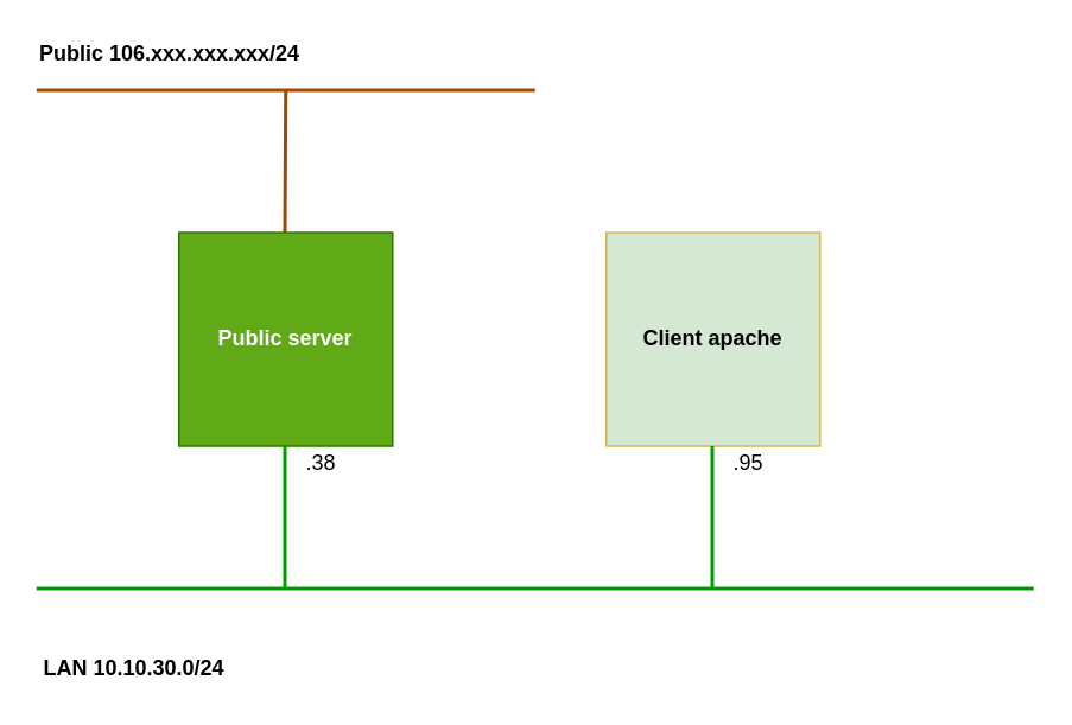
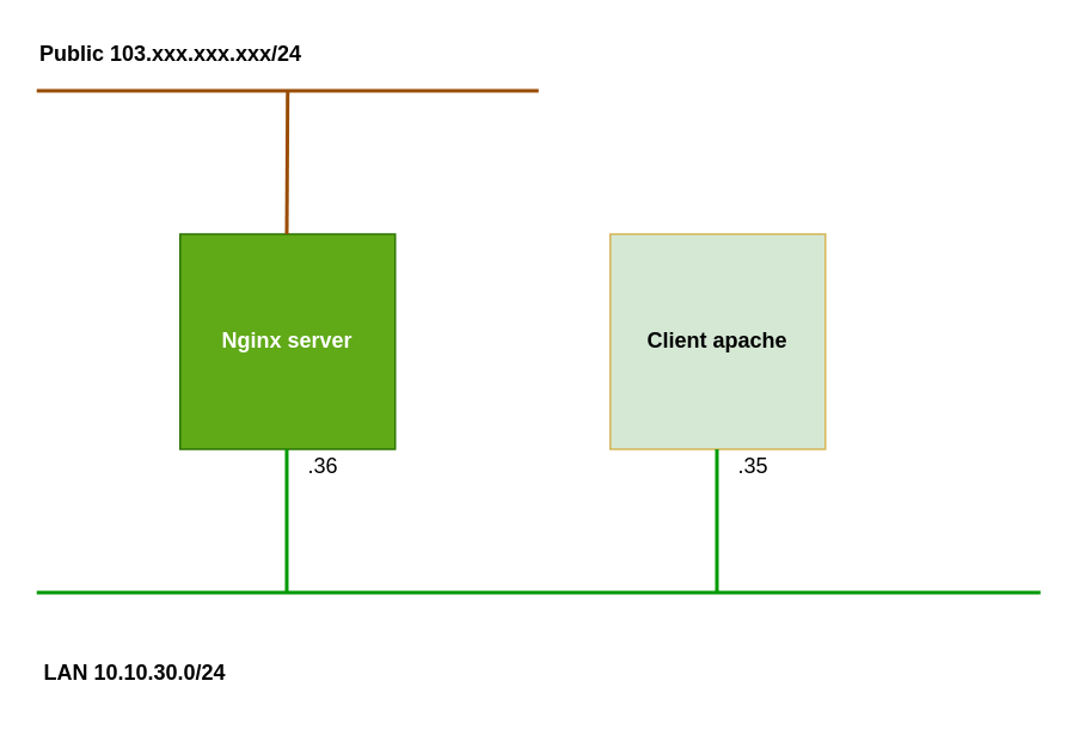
- <mxCell id="10" value="&lt;b&gt;Public 106.xxx.xxx.xxx/24&lt;/b&gt;" style="text;html=1;strokeColor=none;fillColor=none;align=center;verticalAlign=middle;whiteSpace=wrap;rounded=0;" vertex="1" parent="1"><mxGeometry x="20" y="20" width="150" height="20" as="geometry" /></mxCell>
+ <mxCell id="10" value="&lt;b&gt;Public 103.xxx.xxx.xxx/24&lt;/b&gt;" style="text;html=1;strokeColor=none;fillColor=none;align=center;verticalAlign=middle;whiteSpace=wrap;rounded=0;" vertex="1" parent="1"><mxGeometry x="20" y="20" width="150" height="20" as="geometry" /></mxCell>
- <mxCell id="2" value="&lt;b&gt;Public server&lt;/b&gt;" style="rounded=0;whiteSpace=wrap;html=1;fillColor=#60a917;strokeColor=#2D7600;fontColor=#ffffff;" vertex="1" parent="1"><mxGeometry x="100" y="130" width="120" height="120" as="geometry" /></mxCell>
+ <mxCell id="2" value="&lt;b&gt;Nginx server&lt;/b&gt;" style="rounded=0;whiteSpace=wrap;html=1;fillColor=#60a917;strokeColor=#2D7600;fontColor=#ffffff;" vertex="1" parent="1"><mxGeometry x="100" y="130" width="120" height="120" as="geometry" /></mxCell>
- <mxCell id="11" value=".38" style="text;html=1;strokeColor=none;fillColor=none;align=center;verticalAlign=middle;whiteSpace=wrap;rounded=0;" vertex="1" parent="1"><mxGeometry x="160" y="250" width="40" height="20" as="geometry" /></mxCell>
+ <mxCell id="11" value=".36" style="text;html=1;strokeColor=none;fillColor=none;align=center;verticalAlign=middle;whiteSpace=wrap;rounded=0;" vertex="1" parent="1"><mxGeometry x="160" y="250" width="40" height="20" as="geometry" /></mxCell>
- <mxCell id="12" value=".95" style="text;html=1;strokeColor=none;fillColor=none;align=center;verticalAlign=middle;whiteSpace=wrap;rounded=0;" vertex="1" parent="1"><mxGeometry x="400" y="250" width="40" height="20" as="geometry" /></mxCell>
+ <mxCell id="12" value=".35" style="text;html=1;strokeColor=none;fillColor=none;align=center;verticalAlign=middle;whiteSpace=wrap;rounded=0;" vertex="1" parent="1"><mxGeometry x="400" y="250" width="40" height="20" as="geometry" /></mxCell>
